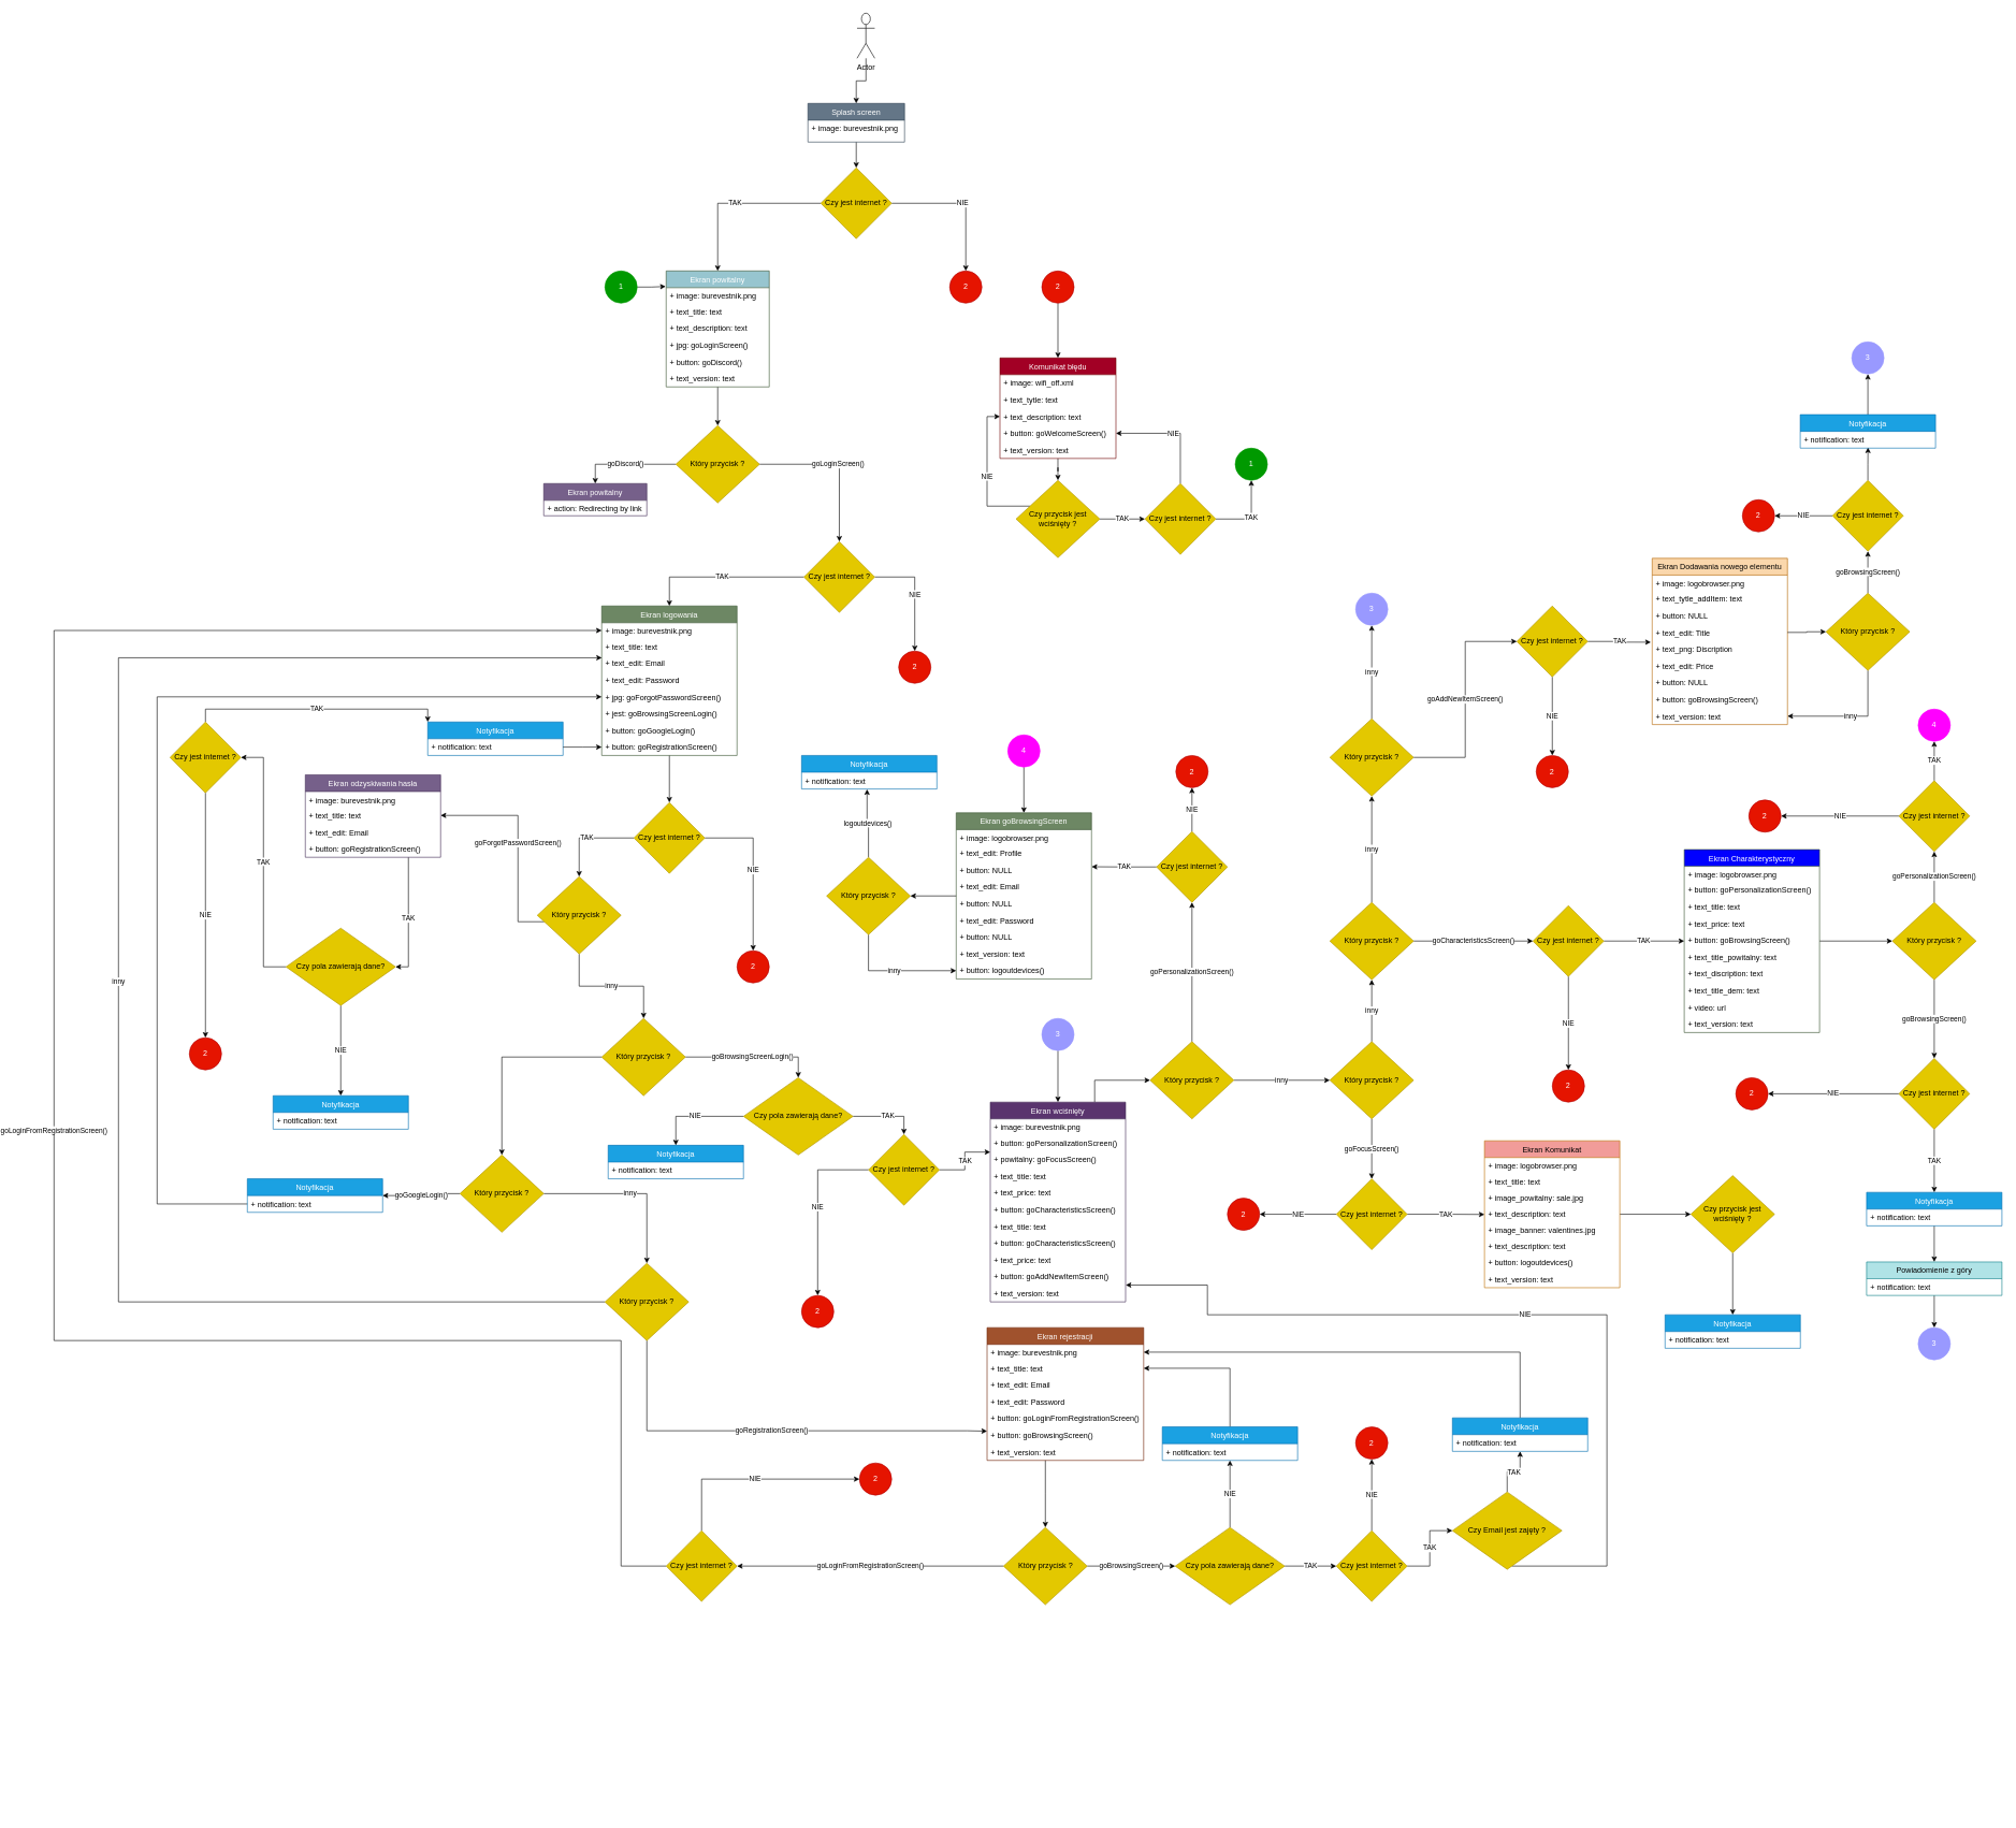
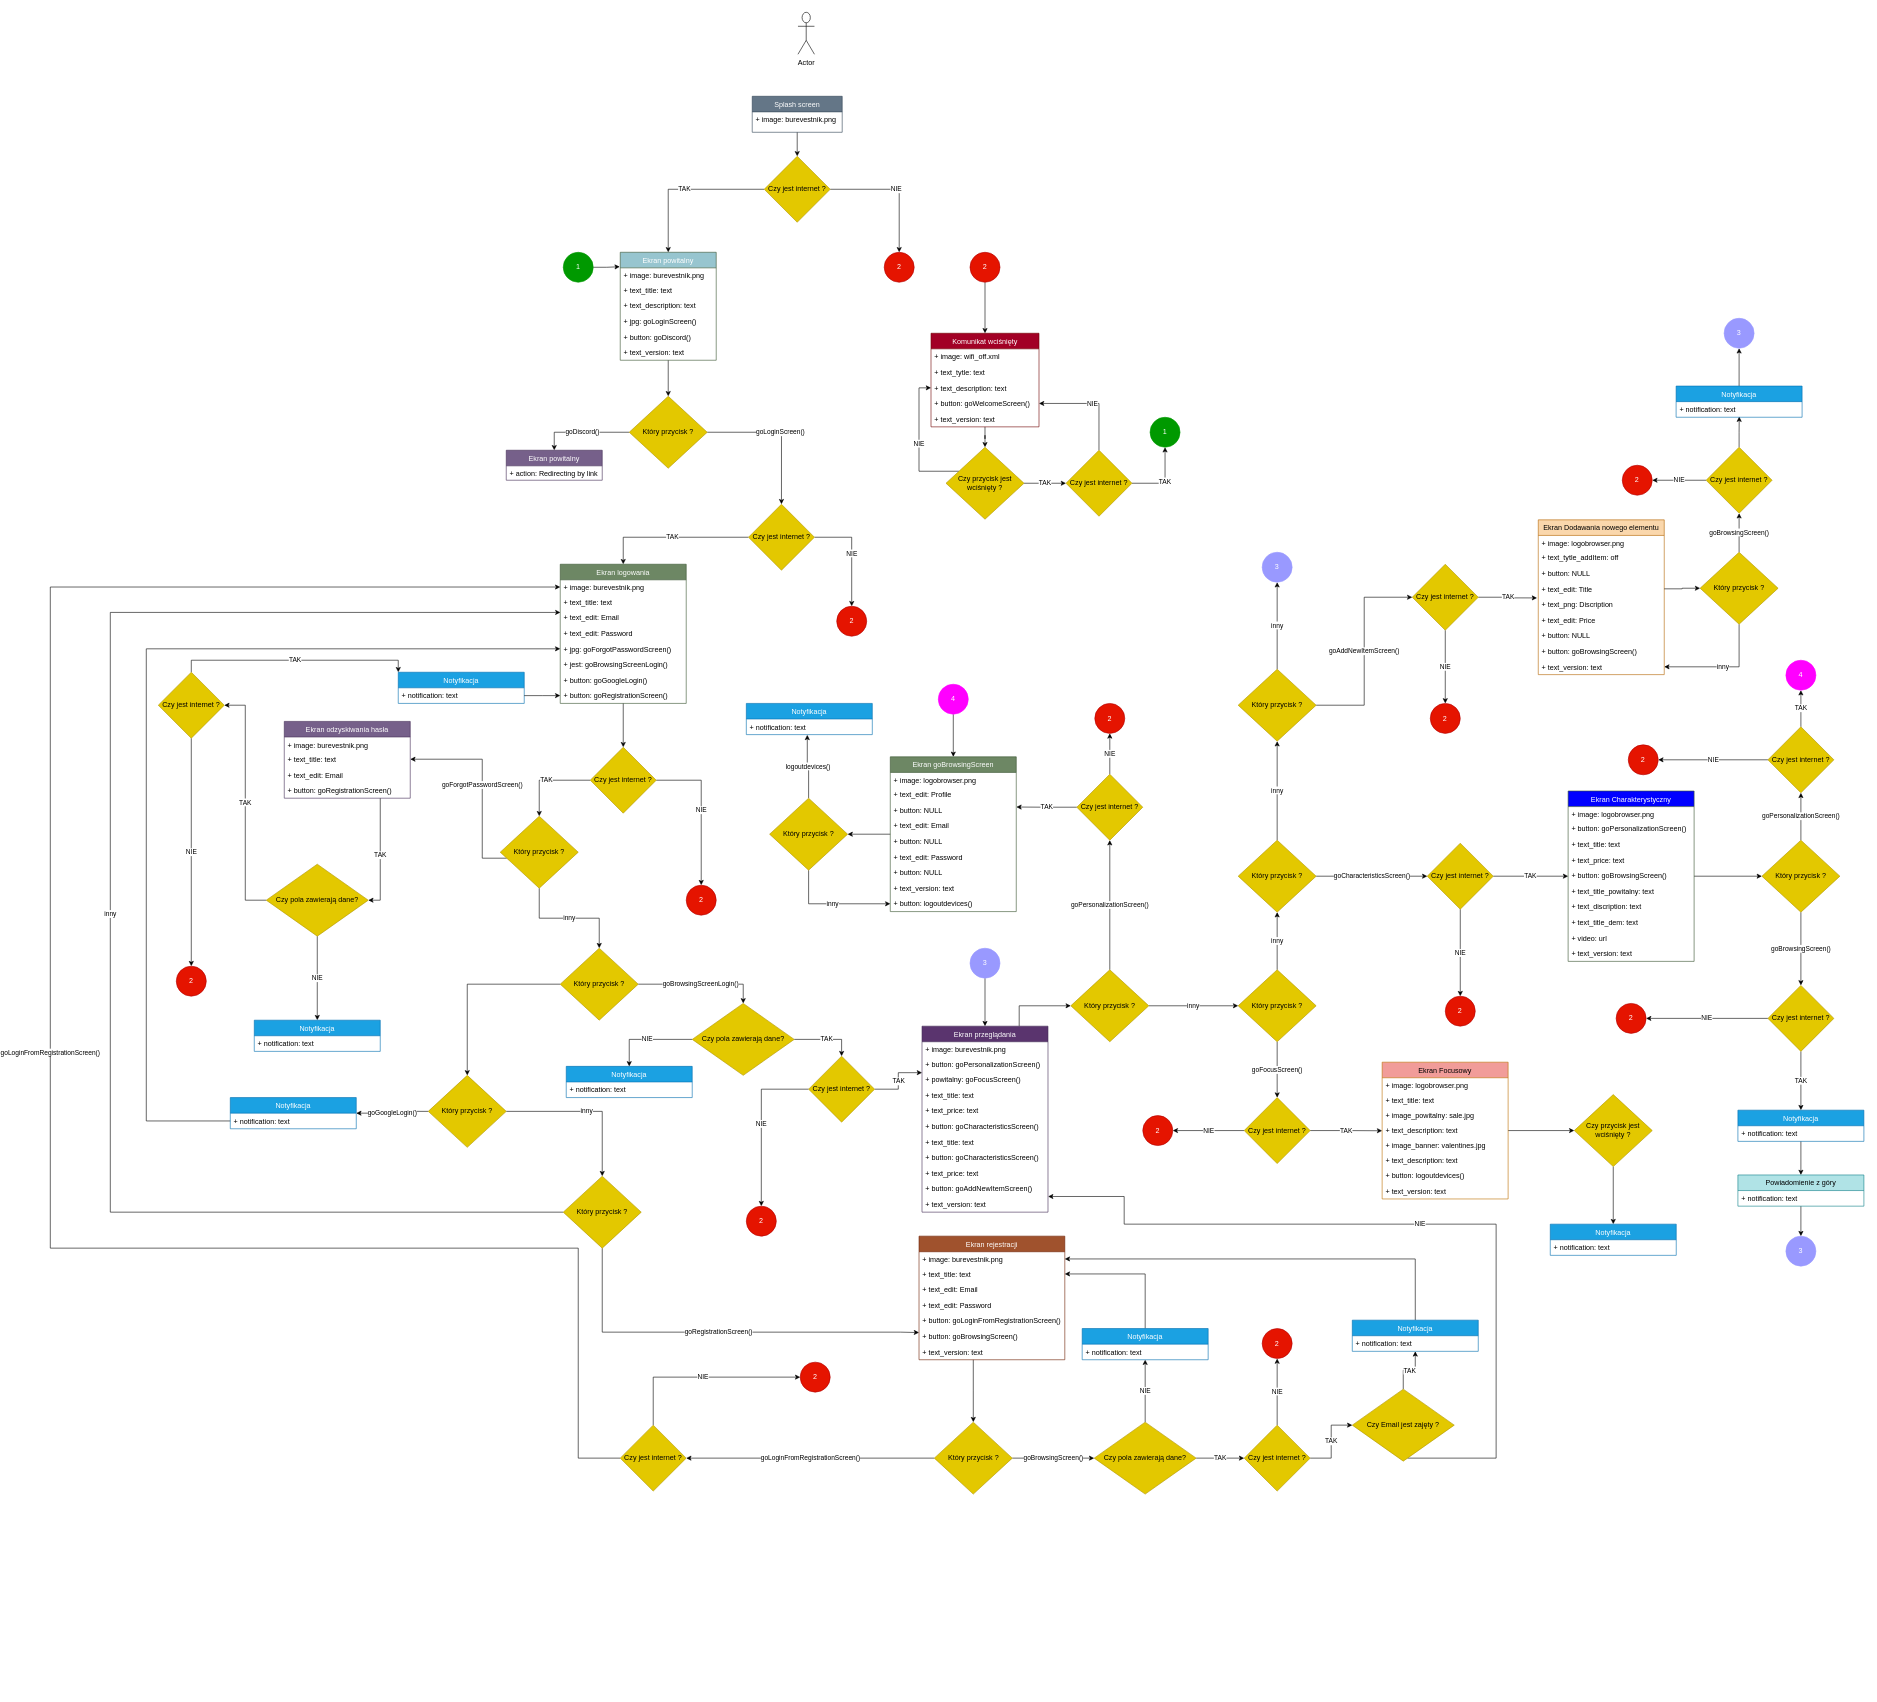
- <mxCell id="10" style="edgeStyle=orthogonalEdgeStyle;rounded=0;orthogonalLoop=1;jettySize=auto;html=1;entryX=0.5;entryY=0;entryDx=0;entryDy=0;" edge="1" parent="1" source="11" target="16"><mxGeometry relative="1" as="geometry" /></mxCell>
- <mxCell id="143" value="Komunikat błędu" style="swimlane;fontStyle=0;childLayout=stackLayout;horizontal=1;startSize=26;fillColor=#a20025;horizontalStack=0;resizeParent=1;resizeParentMax=0;resizeLast=0;collapsible=1;marginBottom=0;strokeColor=#6F0000;fontColor=#ffffff;" vertex="1" parent="1"><mxGeometry x="1488.02" y="555" width="180" height="156" as="geometry" /></mxCell>
+ <mxCell id="143" value="Komunikat wciśnięty" style="swimlane;fontStyle=0;childLayout=stackLayout;horizontal=1;startSize=26;fillColor=#a20025;horizontalStack=0;resizeParent=1;resizeParentMax=0;resizeLast=0;collapsible=1;marginBottom=0;strokeColor=#6F0000;fontColor=#ffffff;" vertex="1" parent="1"><mxGeometry x="1488.02" y="555" width="180" height="156" as="geometry" /></mxCell>
- <mxCell id="236" value="+ text_tytle_addItem: text" style="text;strokeColor=none;fillColor=none;align=left;verticalAlign=top;spacingLeft=4;spacingRight=4;overflow=hidden;rotatable=0;points=[[0,0.5],[1,0.5]];portConstraint=eastwest;" vertex="1" parent="234"><mxGeometry y="50" width="210" height="26" as="geometry" /></mxCell>
+ <mxCell id="236" value="+ text_tytle_addItem: off" style="text;strokeColor=none;fillColor=none;align=left;verticalAlign=top;spacingLeft=4;spacingRight=4;overflow=hidden;rotatable=0;points=[[0,0.5],[1,0.5]];portConstraint=eastwest;" vertex="1" parent="234"><mxGeometry y="50" width="210" height="26" as="geometry" /></mxCell>
- <mxCell id="52" value="Ekran wciśnięty" style="swimlane;fontStyle=0;childLayout=stackLayout;horizontal=1;startSize=26;fillColor=#5A346E;horizontalStack=0;resizeParent=1;resizeParentMax=0;resizeLast=0;collapsible=1;marginBottom=0;fontColor=#ffffff;strokeColor=#432D57;" vertex="1" parent="1"><mxGeometry x="1473.02" y="1710" width="210" height="310" as="geometry"><mxRectangle x="320" y="160" width="130" height="30" as="alternateBounds" /></mxGeometry></mxCell>
+ <mxCell id="52" value="Ekran przeglądania" style="swimlane;fontStyle=0;childLayout=stackLayout;horizontal=1;startSize=26;fillColor=#5A346E;horizontalStack=0;resizeParent=1;resizeParentMax=0;resizeLast=0;collapsible=1;marginBottom=0;fontColor=#ffffff;strokeColor=#432D57;" vertex="1" parent="1"><mxGeometry x="1473.02" y="1710" width="210" height="310" as="geometry"><mxRectangle x="320" y="160" width="130" height="30" as="alternateBounds" /></mxGeometry></mxCell>
- <mxCell id="179" value="Ekran Komunikat" style="swimlane;fontStyle=0;childLayout=stackLayout;horizontal=1;startSize=26;fillColor=#F19C99;horizontalStack=0;resizeParent=1;resizeParentMax=0;resizeLast=0;collapsible=1;marginBottom=0;fontColor=#000000;strokeColor=#BD7000;" vertex="1" parent="1"><mxGeometry x="2240" y="1770" width="210" height="228" as="geometry"><mxRectangle x="320" y="160" width="130" height="30" as="alternateBounds" /></mxGeometry></mxCell>
+ <mxCell id="179" value="Ekran Focusowy" style="swimlane;fontStyle=0;childLayout=stackLayout;horizontal=1;startSize=26;fillColor=#F19C99;horizontalStack=0;resizeParent=1;resizeParentMax=0;resizeLast=0;collapsible=1;marginBottom=0;fontColor=#000000;strokeColor=#BD7000;" vertex="1" parent="1"><mxGeometry x="2240" y="1770" width="210" height="228" as="geometry"><mxRectangle x="320" y="160" width="130" height="30" as="alternateBounds" /></mxGeometry></mxCell>
